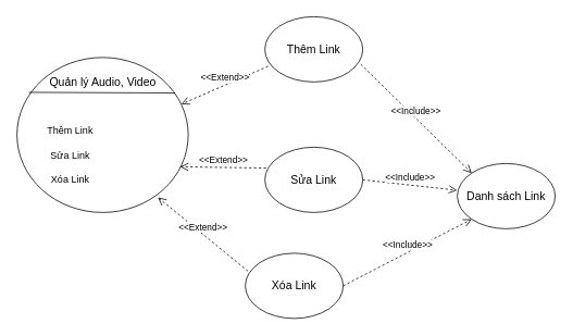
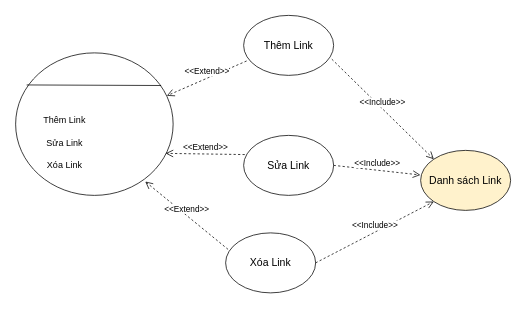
- <mxCell id="4" value="&lt;font style=&quot;font-size: 14px&quot;&gt;Quản lý Audio, Video&lt;/font&gt;" style="text;html=1;align=center;verticalAlign=middle;resizable=0;points=[];autosize=1;strokeColor=none;fillColor=none;" parent="1" vertex="1"><mxGeometry x="50" y="90" width="150" height="20" as="geometry" /></mxCell>
- <mxCell id="9" value="&lt;font style=&quot;font-size: 14px&quot;&gt;Danh sách Link&lt;/font&gt;" style="ellipse;whiteSpace=wrap;html=1;" parent="1" vertex="1"><mxGeometry x="560" y="200" width="120" height="80" as="geometry" /></mxCell>
+ <mxCell id="9" value="&lt;font style=&quot;font-size: 14px&quot;&gt;Danh sách Link&lt;/font&gt;" style="ellipse;whiteSpace=wrap;html=1;fillColor=#fff2cc;" parent="1" vertex="1"><mxGeometry x="560" y="200" width="120" height="80" as="geometry" /></mxCell>
